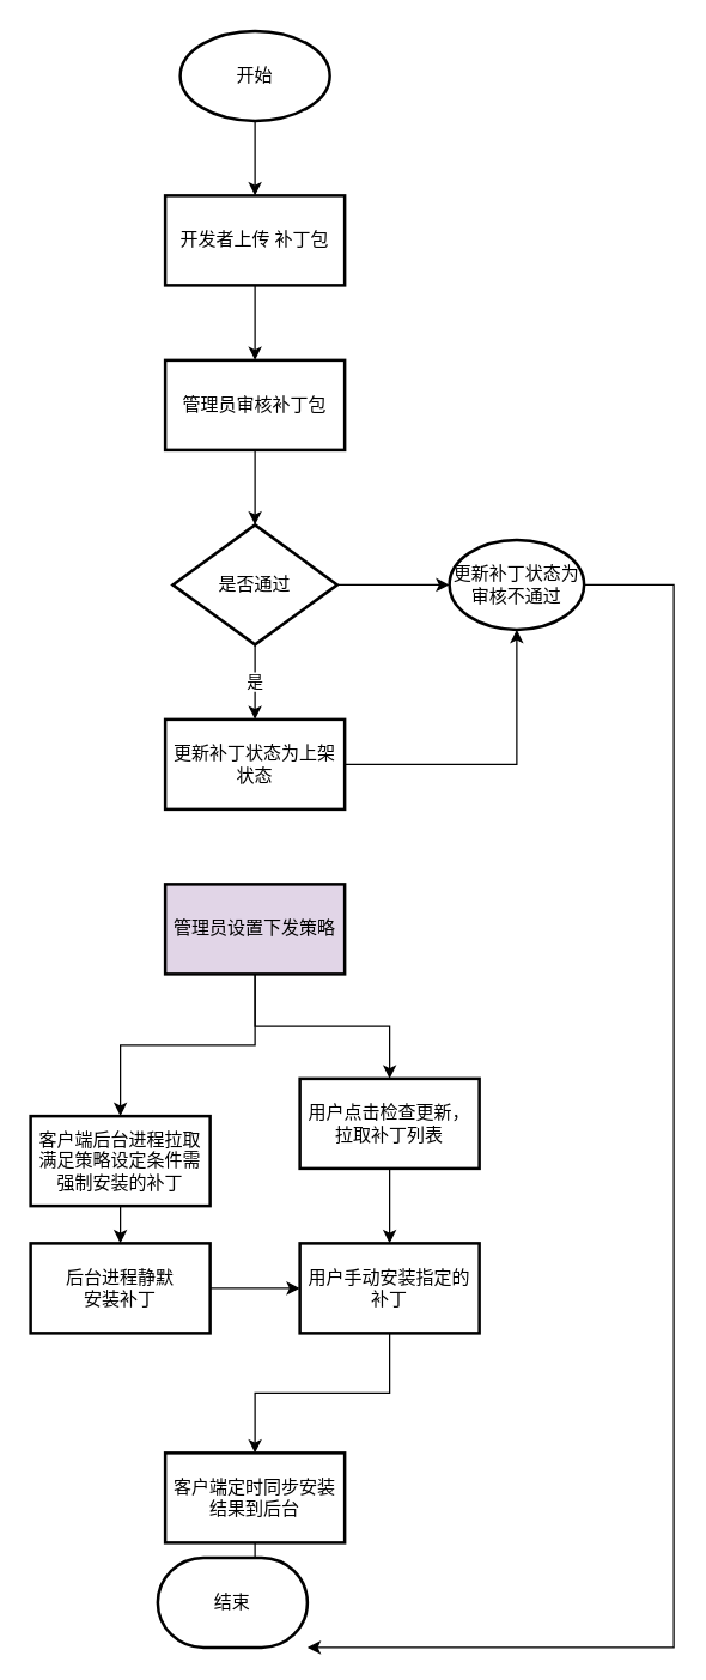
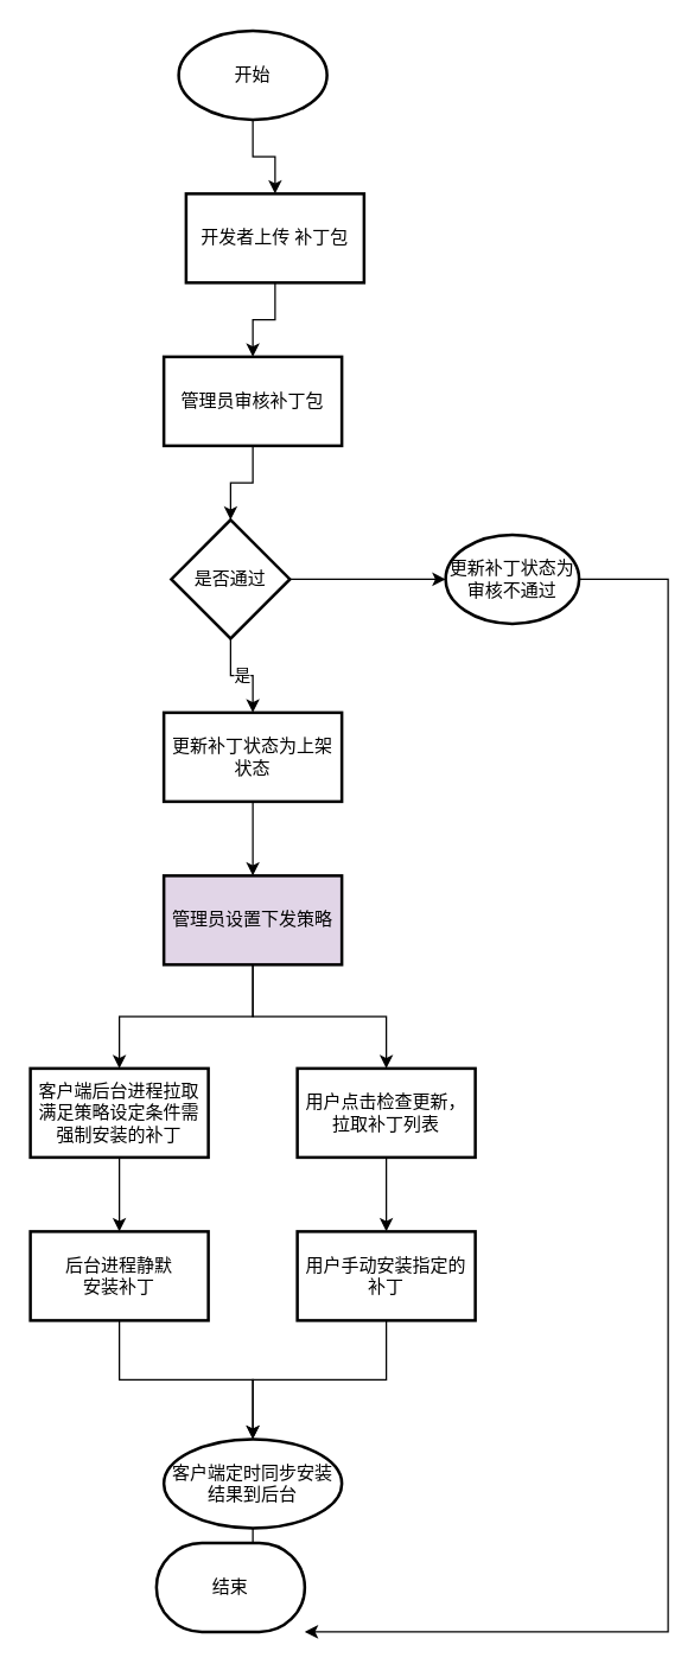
- <mxCell id="5" value="开发者上传 补丁包" style="whiteSpace=wrap;html=1;strokeWidth=2;" vertex="1" parent="1"><mxGeometry x="110" y="130" width="120" height="60" as="geometry" /></mxCell>
+ <mxCell id="5" value="开发者上传 补丁包" style="whiteSpace=wrap;html=1;strokeWidth=2;" vertex="1" parent="1"><mxGeometry x="125" y="130" width="120" height="60" as="geometry" /></mxCell>
- <mxCell id="10" value="是否通过" style="rhombus;whiteSpace=wrap;html=1;strokeWidth=2;" vertex="1" parent="1"><mxGeometry x="115" y="350" width="110" height="80" as="geometry" /></mxCell>
+ <mxCell id="10" value="是否通过" style="rhombus;whiteSpace=wrap;html=1;strokeWidth=2;" vertex="1" parent="1"><mxGeometry x="115" y="350" width="80" height="80" as="geometry" /></mxCell>
- <mxCell id="11" value="" style="edgeStyle=orthogonalEdgeStyle;rounded=0;orthogonalLoop=1;jettySize=auto;html=1;" edge="1" parent="1" source="12" target="14"><mxGeometry relative="1" as="geometry" /></mxCell>
+ <mxCell id="11" value="" style="edgeStyle=orthogonalEdgeStyle;rounded=0;orthogonalLoop=1;jettySize=auto;html=1;" edge="1" parent="1" source="12" target="17"><mxGeometry relative="1" as="geometry" /></mxCell>
- <mxCell id="19" value="客户端后台进程拉取满足策略设定条件需强制安装的补丁" style="whiteSpace=wrap;html=1;strokeWidth=2;" vertex="1" parent="1"><mxGeometry x="20" y="745" width="120" height="60" as="geometry" /></mxCell>
+ <mxCell id="19" value="客户端后台进程拉取满足策略设定条件需强制安装的补丁" style="whiteSpace=wrap;html=1;strokeWidth=2;" vertex="1" parent="1"><mxGeometry x="20" y="720" width="120" height="60" as="geometry" /></mxCell>
- <mxCell id="20" style="edgeStyle=orthogonalEdgeStyle;rounded=0;orthogonalLoop=1;jettySize=auto;html=1;" edge="1" parent="1" source="21" target="25"><mxGeometry relative="1" as="geometry"><mxPoint x="70" y="980" as="targetPoint" /></mxGeometry></mxCell>
+ <mxCell id="20" style="edgeStyle=orthogonalEdgeStyle;rounded=0;orthogonalLoop=1;jettySize=auto;html=1;entryX=0.5;entryY=0;entryDx=0;entryDy=0;" edge="1" parent="1" source="21" target="27"><mxGeometry relative="1" as="geometry"><mxPoint x="70" y="980" as="targetPoint" /></mxGeometry></mxCell>
- <mxCell id="27" value="客户端定时同步安装结果到后台" style="whiteSpace=wrap;html=1;strokeWidth=2;" vertex="1" parent="1"><mxGeometry x="110" y="970" width="120" height="60" as="geometry" /></mxCell>
+ <mxCell id="27" value="客户端定时同步安装结果到后台" style="ellipse;whiteSpace=wrap;html=1;strokeWidth=2;" vertex="1" parent="1"><mxGeometry x="110" y="970" width="120" height="60" as="geometry" /></mxCell>
